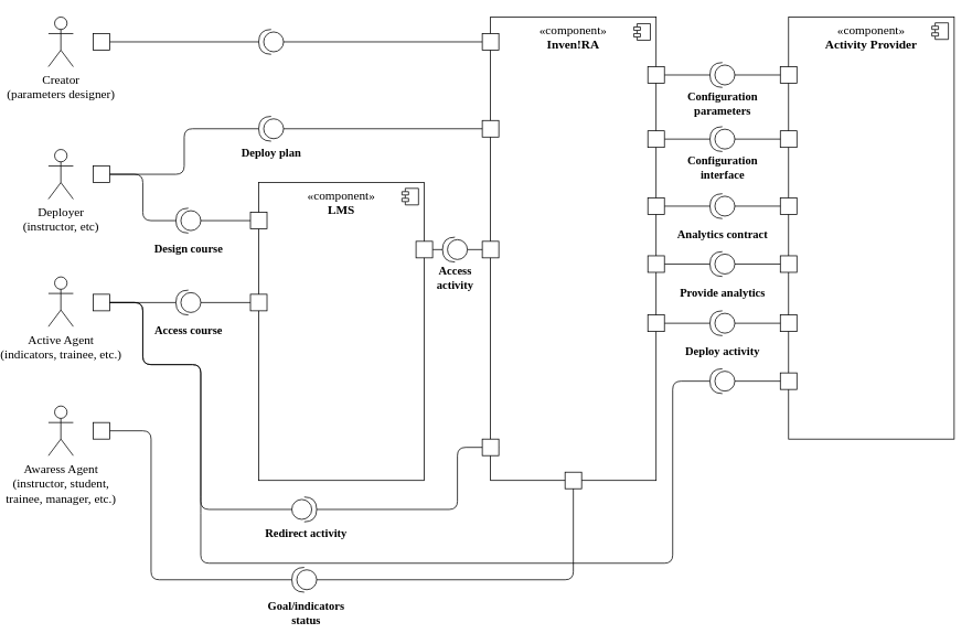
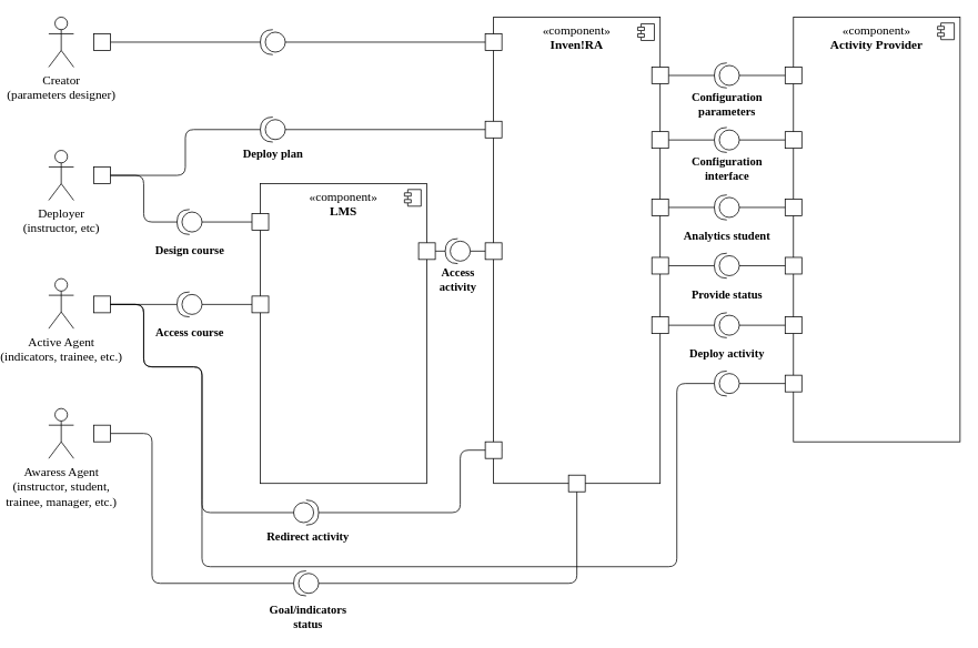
- <mxCell id="68" value="Analytics contract" style="text;html=1;align=center;verticalAlign=middle;whiteSpace=wrap;rounded=0;fontFamily=Times New Roman;fontStyle=1;fontSize=14;" vertex="1" parent="1"><mxGeometry x="776.5" y="268.5" width="115" height="30" as="geometry" /></mxCell>
+ <mxCell id="68" value="Analytics student" style="text;html=1;align=center;verticalAlign=middle;whiteSpace=wrap;rounded=0;fontFamily=Times New Roman;fontStyle=1;fontSize=14;" vertex="1" parent="1"><mxGeometry x="776.5" y="268.5" width="115" height="30" as="geometry" /></mxCell>
- <mxCell id="74" value="Provide analytics" style="text;html=1;align=center;verticalAlign=middle;whiteSpace=wrap;rounded=0;fontFamily=Times New Roman;fontStyle=1;fontSize=14;" vertex="1" parent="1"><mxGeometry x="776.5" y="338.5" width="115" height="30" as="geometry" /></mxCell>
+ <mxCell id="74" value="Provide status" style="text;html=1;align=center;verticalAlign=middle;whiteSpace=wrap;rounded=0;fontFamily=Times New Roman;fontStyle=1;fontSize=14;" vertex="1" parent="1"><mxGeometry x="776.5" y="338.5" width="115" height="30" as="geometry" /></mxCell>
